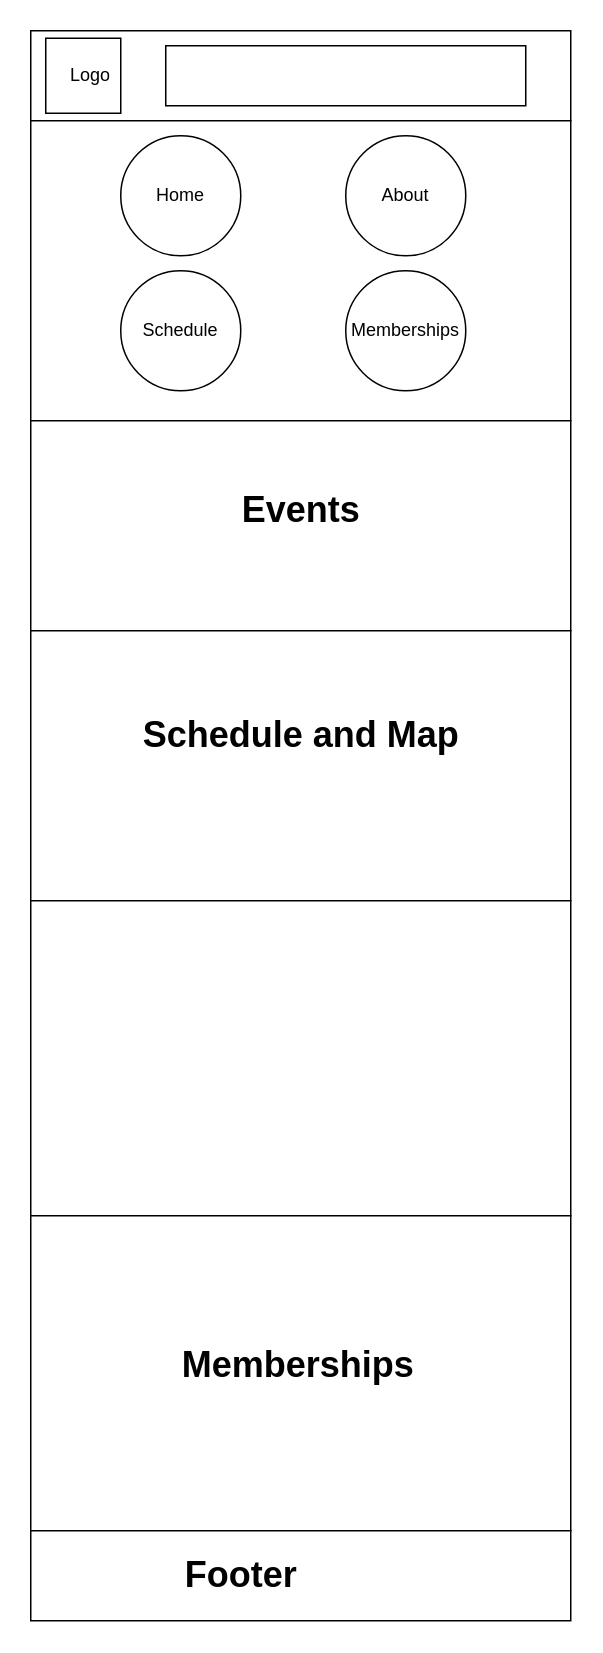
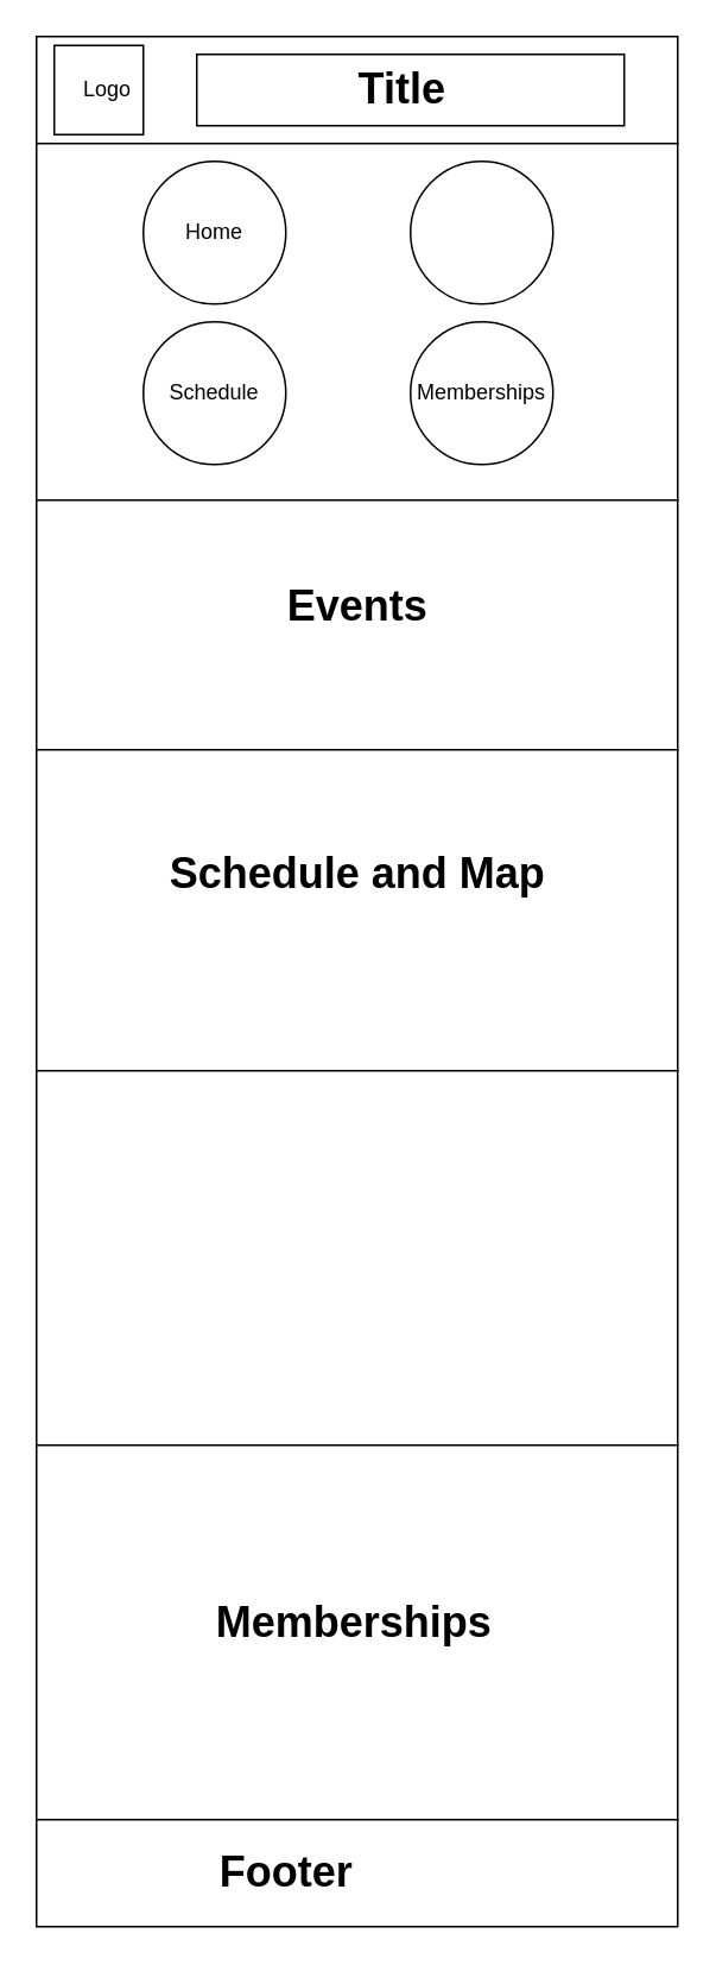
+ <mxCell id="10" value="Title" style="text;strokeColor=none;fillColor=none;html=1;fontSize=24;fontStyle=1;verticalAlign=middle;align=center;" vertex="1" parent="1"><mxGeometry x="110" y="30" width="230" height="40" as="geometry" /></mxCell>
- <mxCell id="12" value="About" style="text;html=1;strokeColor=none;fillColor=none;align=center;verticalAlign=middle;whiteSpace=wrap;overflow=hidden;" vertex="1" parent="1"><mxGeometry x="230" y="120" width="80" height="20" as="geometry" /></mxCell>
